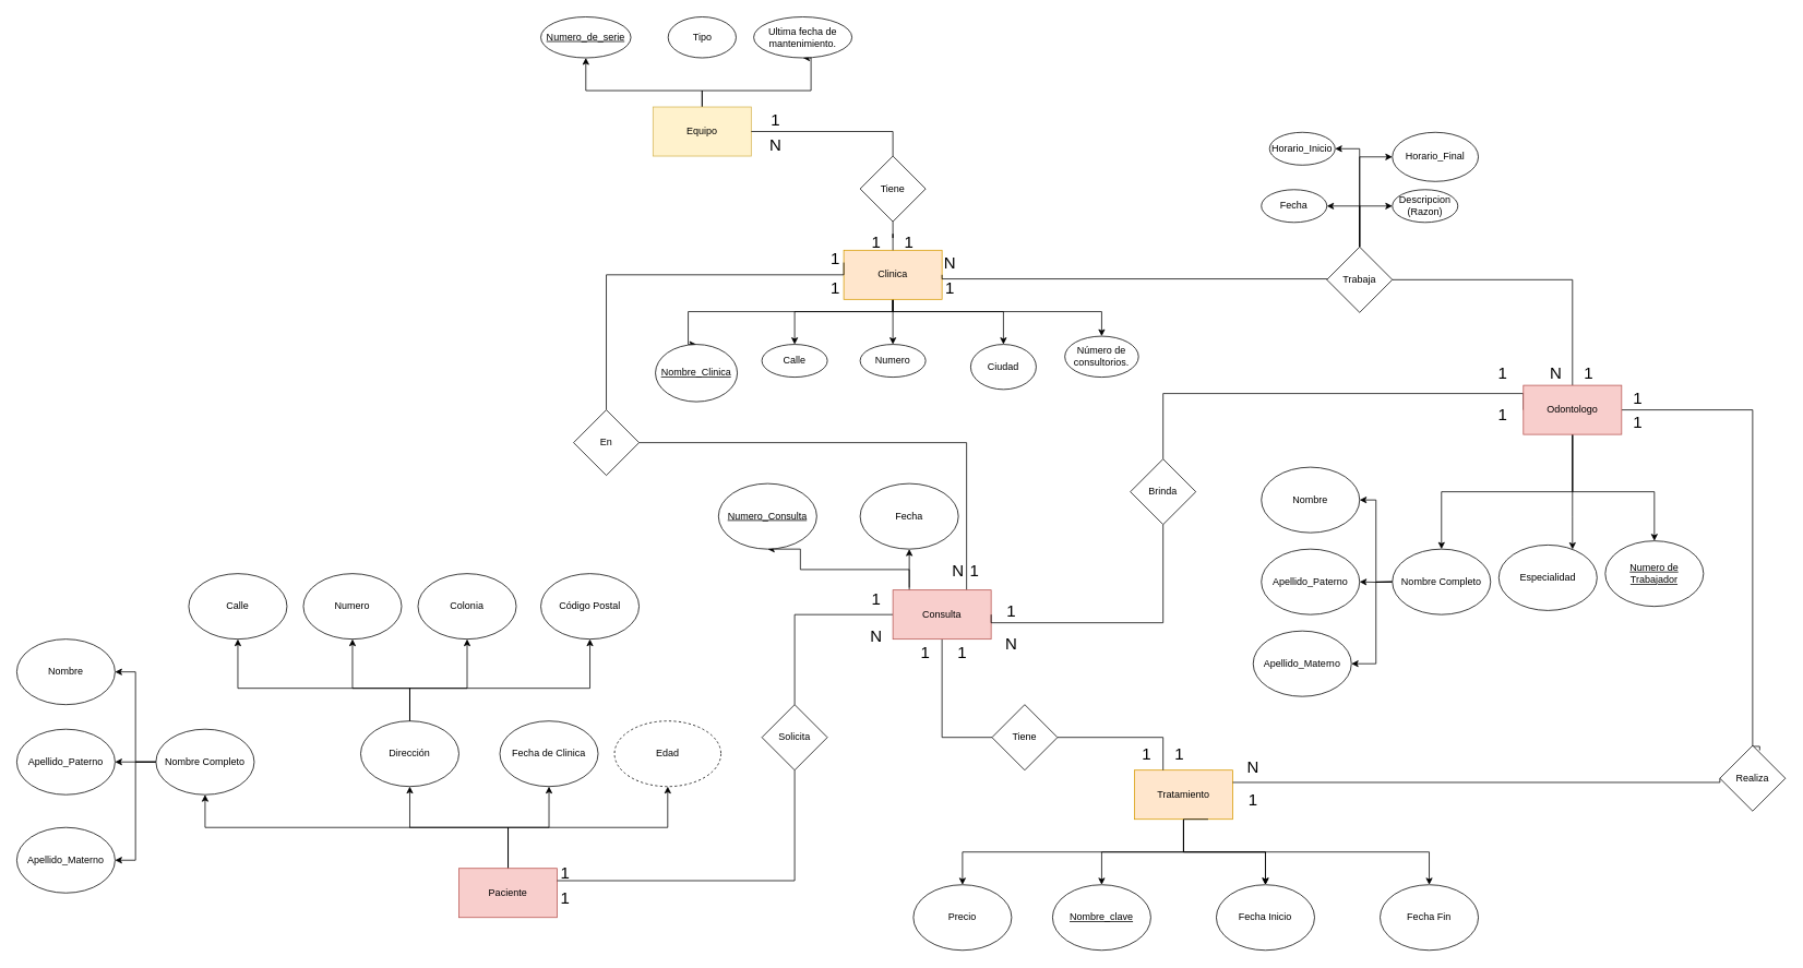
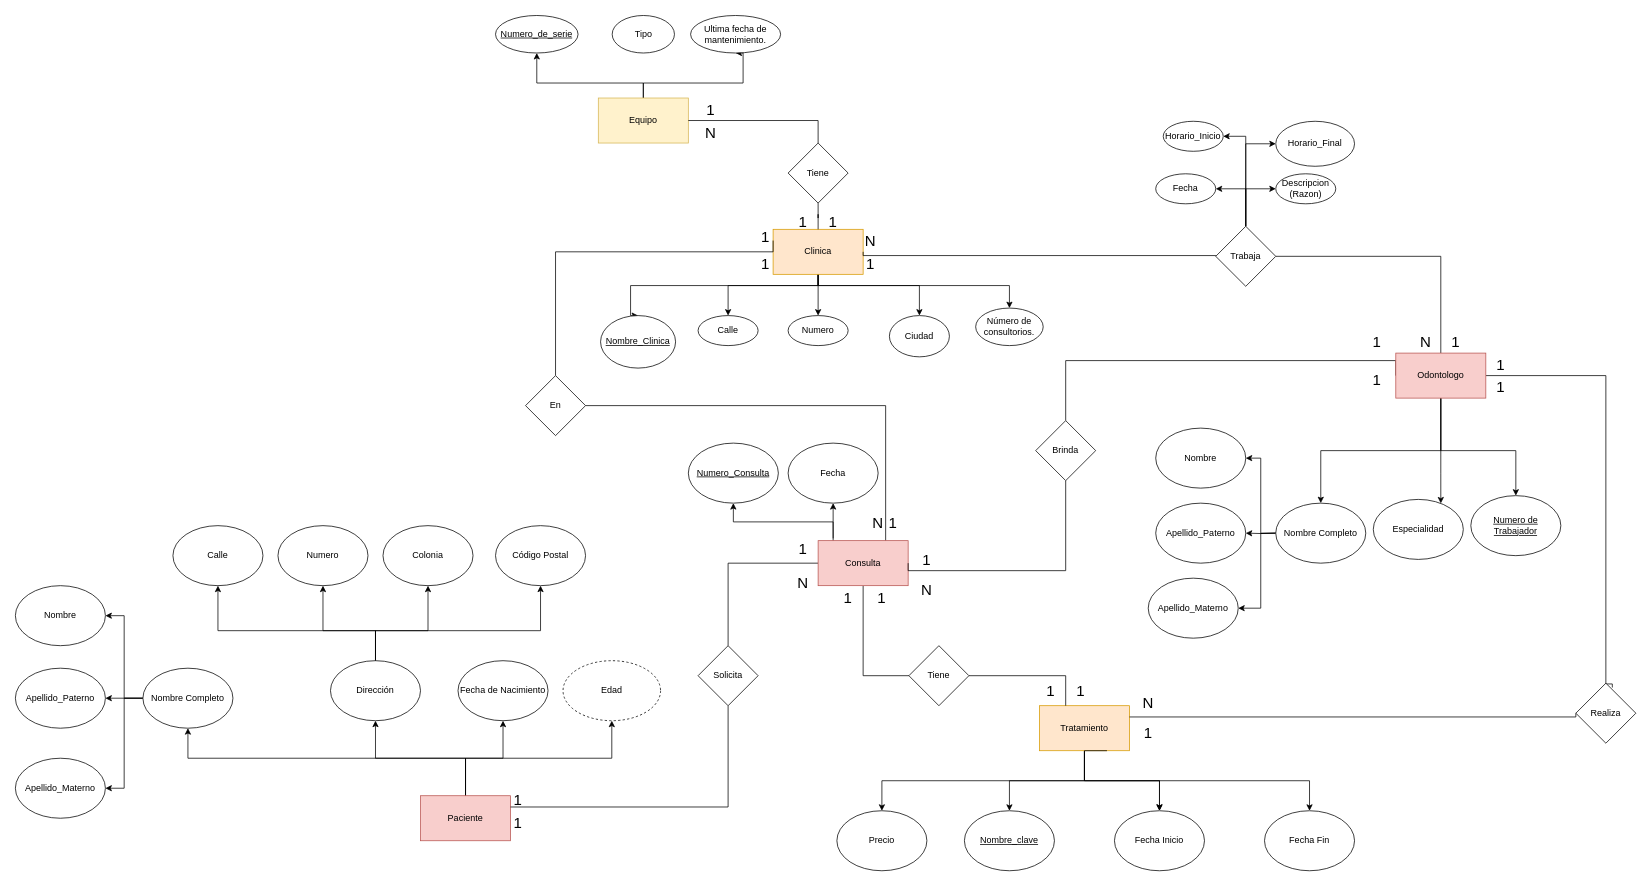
- <mxCell id="28" value="&lt;u&gt;Numero_Consulta&lt;/u&gt;" style="ellipse;whiteSpace=wrap;html=1;" parent="1" vertex="1"><mxGeometry x="877" y="590" width="120" height="80" as="geometry" /></mxCell>
+ <mxCell id="28" value="&lt;u&gt;Numero_Consulta&lt;/u&gt;" style="ellipse;whiteSpace=wrap;html=1;" parent="1" vertex="1"><mxGeometry x="917" y="590" width="120" height="80" as="geometry" /></mxCell>
- <mxCell id="23" value="Fecha de Clinica" style="ellipse;whiteSpace=wrap;html=1;" parent="1" vertex="1"><mxGeometry x="610" y="880" width="120" height="80" as="geometry" /></mxCell>
+ <mxCell id="23" value="Fecha de Nacimiento" style="ellipse;whiteSpace=wrap;html=1;" parent="1" vertex="1"><mxGeometry x="610" y="880" width="120" height="80" as="geometry" /></mxCell>
